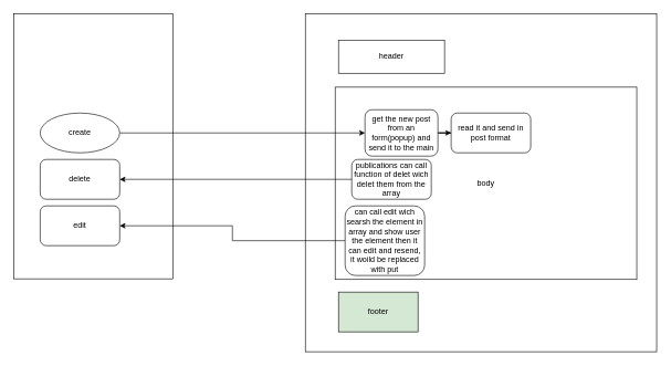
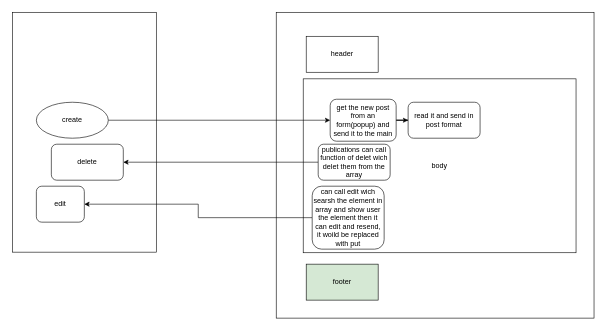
- <mxCell id="4" value="header" style="rounded=0;whiteSpace=wrap;html=1;" parent="1" vertex="1"><mxGeometry x="510" y="60" width="160" height="50" as="geometry" /></mxCell>
+ <mxCell id="4" value="header" style="rounded=0;whiteSpace=wrap;html=1;" parent="1" vertex="1"><mxGeometry x="510" y="60" width="120" height="60" as="geometry" /></mxCell>
- <mxCell id="9" value="delete" style="rounded=1;whiteSpace=wrap;html=1;" parent="1" vertex="1"><mxGeometry x="60" y="240" width="120" height="60" as="geometry" /></mxCell>
+ <mxCell id="9" value="delete" style="rounded=1;whiteSpace=wrap;html=1;" parent="1" vertex="1"><mxGeometry x="85" y="240" width="120" height="60" as="geometry" /></mxCell>
- <mxCell id="10" value="edit" style="rounded=1;whiteSpace=wrap;html=1;" parent="1" vertex="1"><mxGeometry x="60" y="310" width="120" height="60" as="geometry" /></mxCell>
+ <mxCell id="10" value="edit" style="rounded=1;whiteSpace=wrap;html=1;" parent="1" vertex="1"><mxGeometry x="60" y="310" width="80" height="60" as="geometry" /></mxCell>
